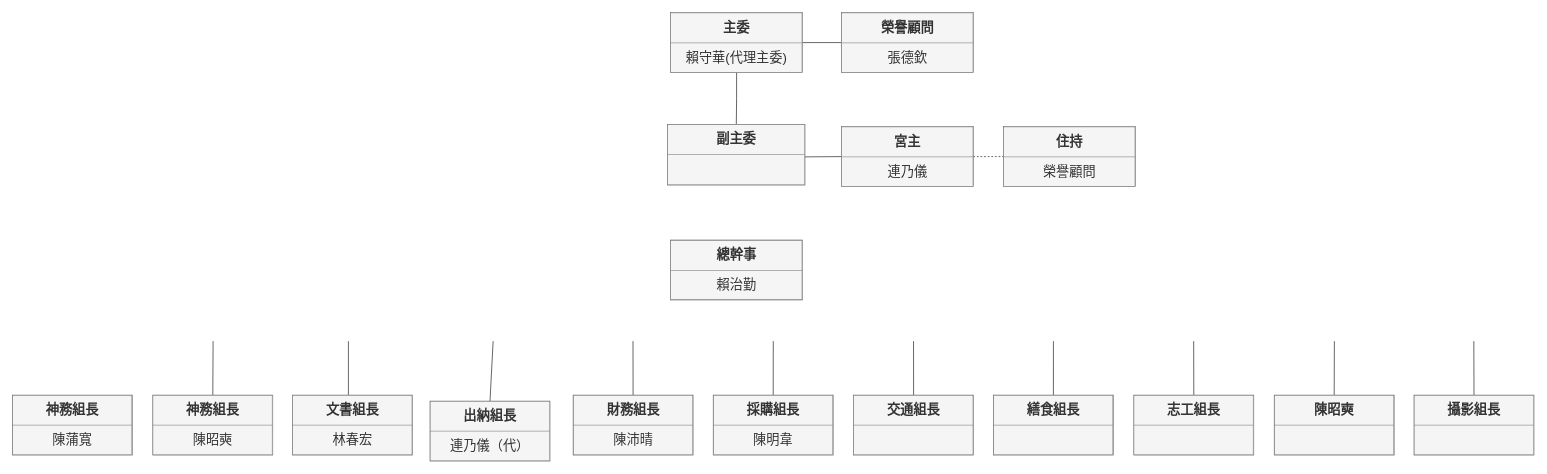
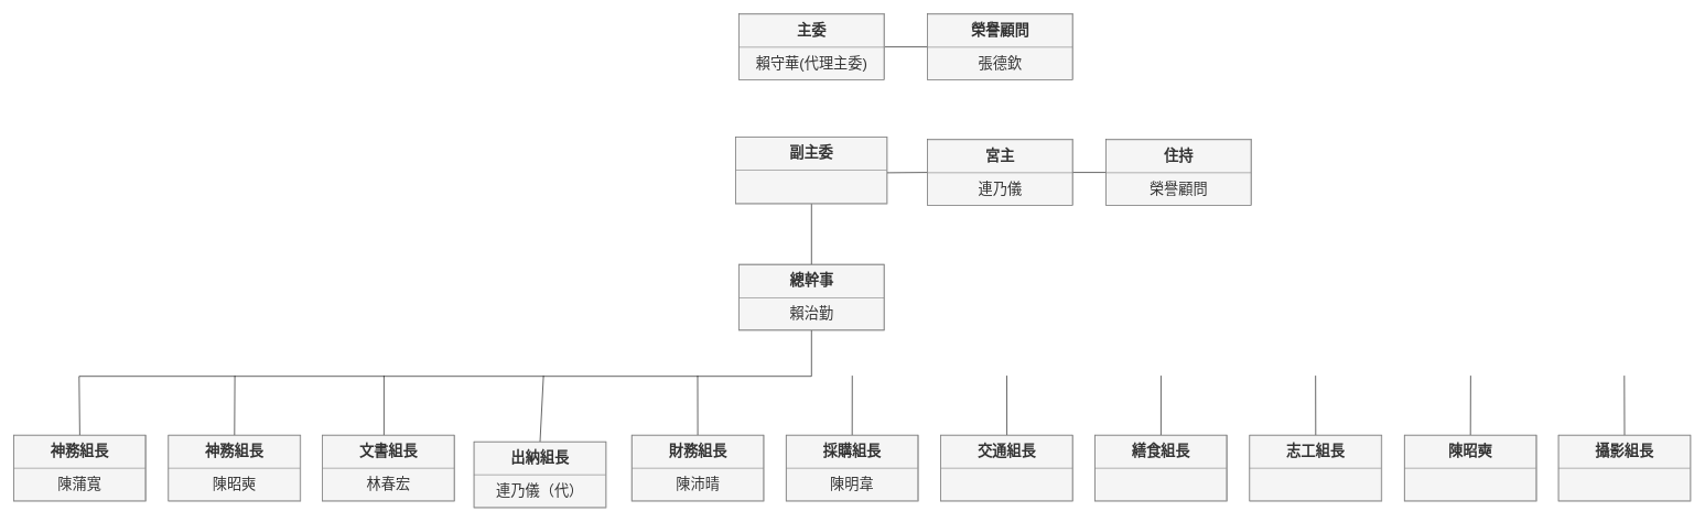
- <mxCell id="2" style="edgeStyle=orthogonalEdgeStyle;html=1;startSize=6;endFill=0;endSize=6;strokeWidth=1;fontSize=22;rounded=0;endArrow=none;entryX=0.5;entryY=0;entryDx=0;entryDy=0;" parent="1" source="9" target="7" edge="1"><mxGeometry relative="1" as="geometry"><mxPoint x="1227.529" y="127.5" as="sourcePoint" /><mxPoint x="1226.941" y="202.5" as="targetPoint" /></mxGeometry></mxCell>
- <mxCell id="6" value="" style="endArrow=none;html=1;entryX=0;entryY=0.5;entryDx=0;entryDy=0;exitX=1;exitY=0.5;exitDx=0;exitDy=0;fontSize=22;dashed=1;" edge="1" parent="1" source="10" target="11"><mxGeometry width="50" height="50" relative="1" as="geometry"><mxPoint x="1632" y="260.5" as="sourcePoint" /><mxPoint x="1665.059" y="259.912" as="targetPoint" /></mxGeometry></mxCell>
+ <mxCell id="6" value="" style="endArrow=none;html=1;entryX=0;entryY=0.5;entryDx=0;entryDy=0;exitX=1;exitY=0.5;exitDx=0;exitDy=0;fontSize=22;" edge="1" parent="1" source="10" target="11"><mxGeometry width="50" height="50" relative="1" as="geometry"><mxPoint x="1632" y="260.5" as="sourcePoint" /><mxPoint x="1665.059" y="259.912" as="targetPoint" /></mxGeometry></mxCell>
+ <mxCell id="3" style="edgeStyle=orthogonalEdgeStyle;html=1;startSize=6;endFill=0;endSize=6;strokeWidth=1;fontSize=22;rounded=0;endArrow=none;" parent="1" source="7" target="12" edge="1"><mxGeometry relative="1" as="geometry"><mxPoint x="1230" y="508.5" as="sourcePoint" /><mxPoint x="1226" y="408.5" as="targetPoint" /></mxGeometry></mxCell>
+ <mxCell id="4" style="edgeStyle=orthogonalEdgeStyle;html=1;startSize=6;endFill=0;endSize=6;strokeWidth=1;fontSize=22;rounded=0;endArrow=none;exitX=0.5;exitY=1;exitDx=0;exitDy=0;entryX=0.5;entryY=0;entryDx=0;entryDy=0;" parent="1" source="12" target="13" edge="1"><mxGeometry relative="1" as="geometry"><Array as="points"><mxPoint x="1227" y="569" /><mxPoint x="119" y="569" /></Array><mxPoint x="1232.5" y="491.5" as="sourcePoint" /><mxPoint x="478" y="668" as="targetPoint" /></mxGeometry></mxCell>
